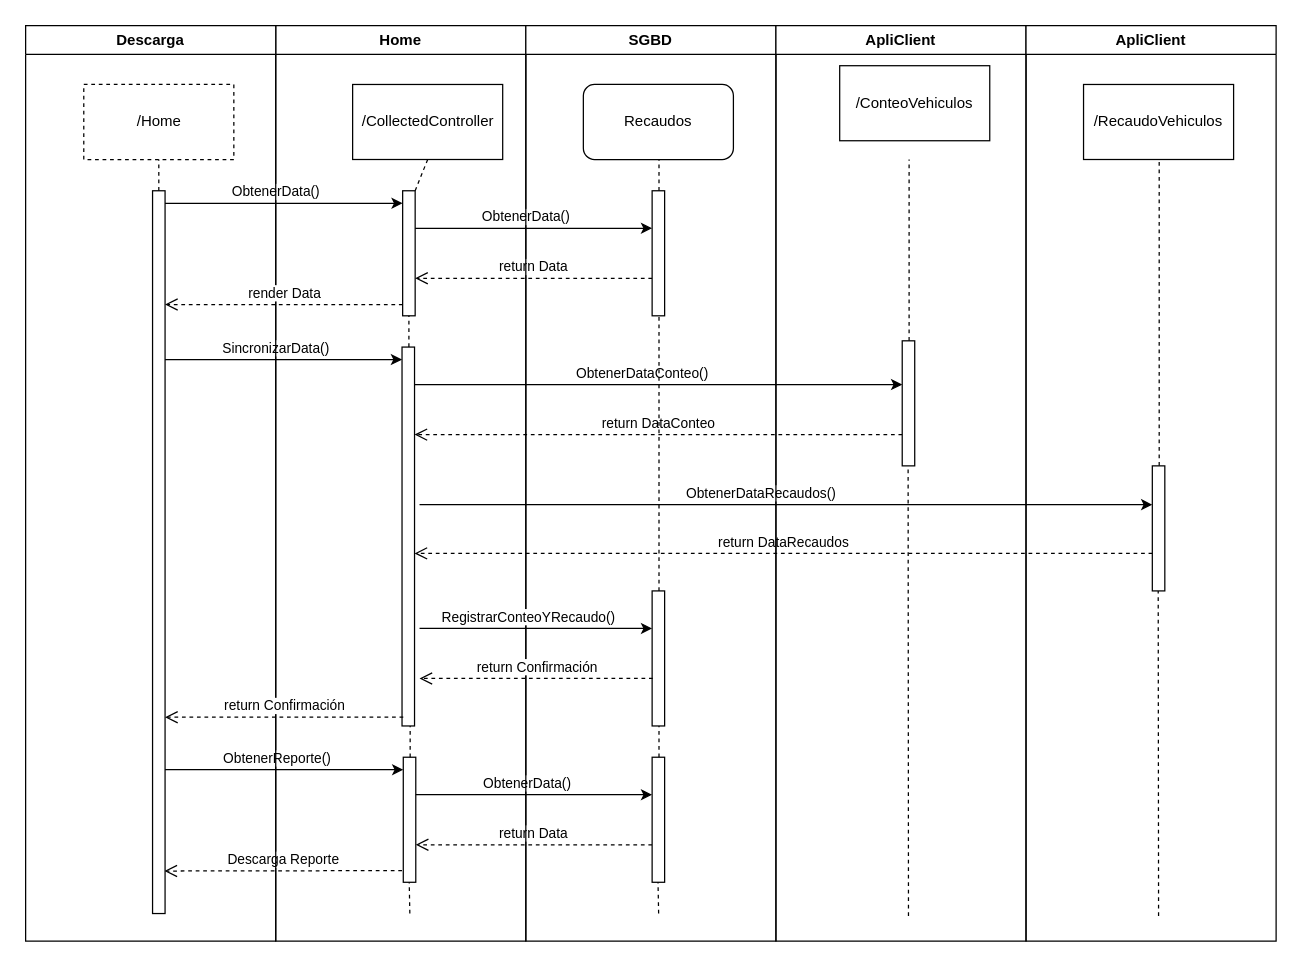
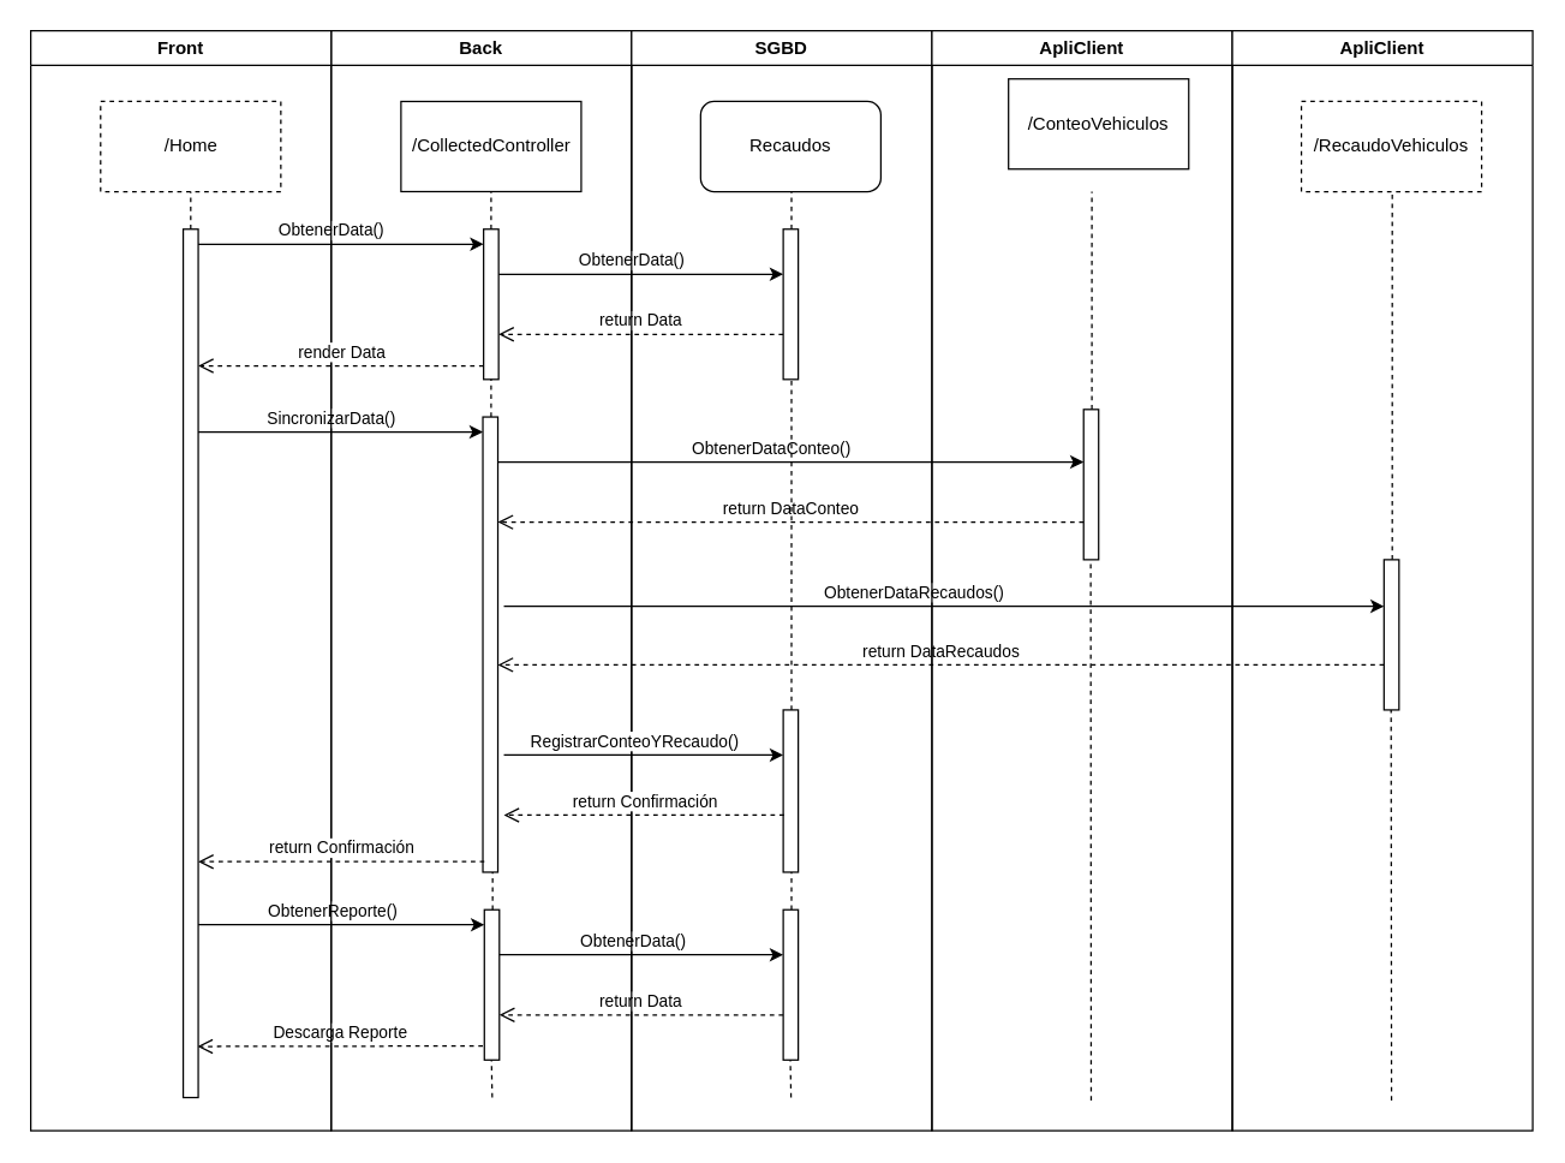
- <mxCell id="52" value="Descarga" style="swimlane;whiteSpace=wrap" vertex="1" parent="1"><mxGeometry x="20" y="20" width="200" height="732" as="geometry" /></mxCell>
+ <mxCell id="52" value="Front" style="swimlane;whiteSpace=wrap" vertex="1" parent="1"><mxGeometry x="20" y="20" width="200" height="732" as="geometry" /></mxCell>
- <mxCell id="2" value="Home" style="swimlane;whiteSpace=wrap" parent="1" vertex="1"><mxGeometry x="220" y="20" width="200" height="732" as="geometry" /></mxCell>
+ <mxCell id="2" value="Back" style="swimlane;whiteSpace=wrap" parent="1" vertex="1"><mxGeometry x="220" y="20" width="200" height="732" as="geometry" /></mxCell>
- <mxCell id="3" value="/CollectedController" style="rounded=0;whiteSpace=wrap;html=1;" vertex="1" parent="2"><mxGeometry x="61.5" y="47" width="120" height="60" as="geometry" /></mxCell>
+ <mxCell id="3" value="/CollectedController" style="rounded=0;whiteSpace=wrap;html=1;" vertex="1" parent="2"><mxGeometry x="46.5" y="47" width="120" height="60" as="geometry" /></mxCell>
- <mxCell id="48" value="/RecaudoVehiculos" style="rounded=0;whiteSpace=wrap;html=1;" vertex="1" parent="47"><mxGeometry x="46" y="47" width="120" height="60" as="geometry" /></mxCell>
+ <mxCell id="48" value="/RecaudoVehiculos" style="rounded=0;whiteSpace=wrap;html=1;dashed=1;" vertex="1" parent="47"><mxGeometry x="46" y="47" width="120" height="60" as="geometry" /></mxCell>
